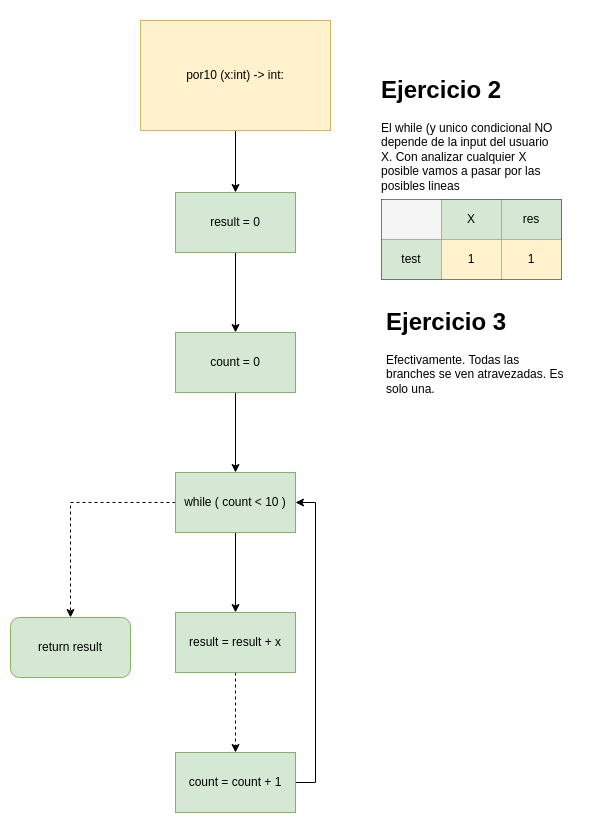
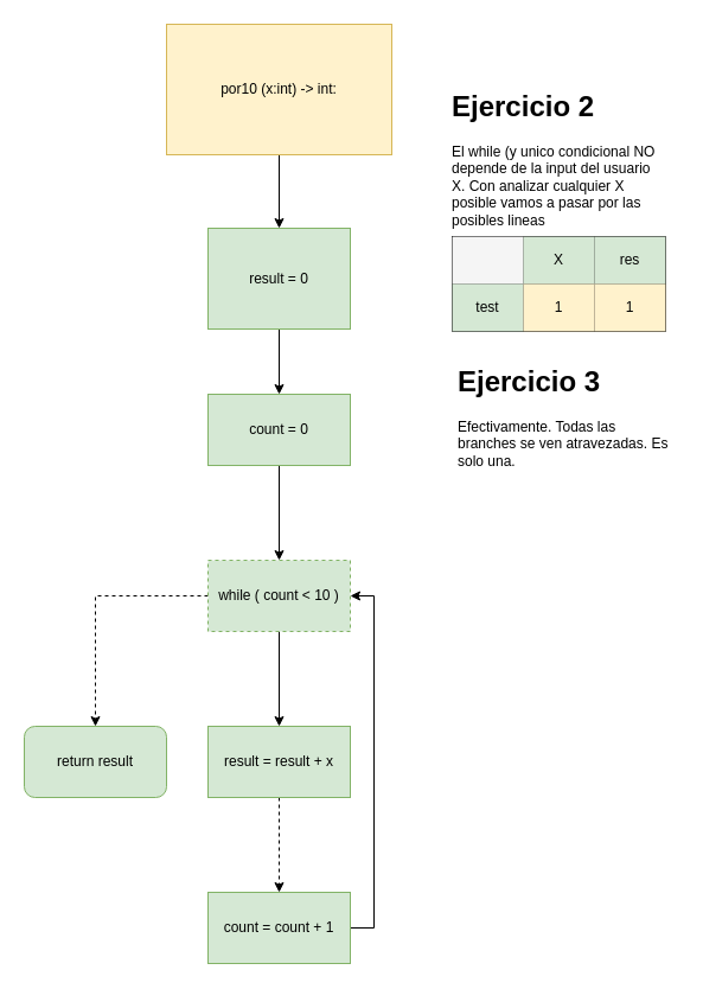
- <mxCell id="5" value="result = 0" style="whiteSpace=wrap;html=1;fillColor=#d5e8d4;strokeColor=#82b366;" vertex="1" parent="1"><mxGeometry x="175" y="192" width="120" height="60" as="geometry" /></mxCell>
+ <mxCell id="5" value="result = 0" style="whiteSpace=wrap;html=1;fillColor=#d5e8d4;strokeColor=#82b366;" vertex="1" parent="1"><mxGeometry x="175" y="192" width="120" height="85" as="geometry" /></mxCell>
- <mxCell id="10" value="while ( count &amp;lt; 10 )" style="whiteSpace=wrap;html=1;fillColor=#d5e8d4;strokeColor=#82b366;" vertex="1" parent="1"><mxGeometry x="175" y="472" width="120" height="60" as="geometry" /></mxCell>
+ <mxCell id="10" value="while ( count &amp;lt; 10 )" style="whiteSpace=wrap;html=1;fillColor=#d5e8d4;strokeColor=#82b366;dashed=1;" vertex="1" parent="1"><mxGeometry x="175" y="472" width="120" height="60" as="geometry" /></mxCell>
- <mxCell id="15" value="return result" style="rounded=1;whiteSpace=wrap;html=1;fillColor=#d5e8d4;strokeColor=#82b366;" vertex="1" parent="1"><mxGeometry x="10" y="617" width="120" height="60" as="geometry" /></mxCell>
+ <mxCell id="15" value="return result" style="rounded=1;whiteSpace=wrap;html=1;fillColor=#d5e8d4;strokeColor=#82b366;" vertex="1" parent="1"><mxGeometry x="20" y="612" width="120" height="60" as="geometry" /></mxCell>
